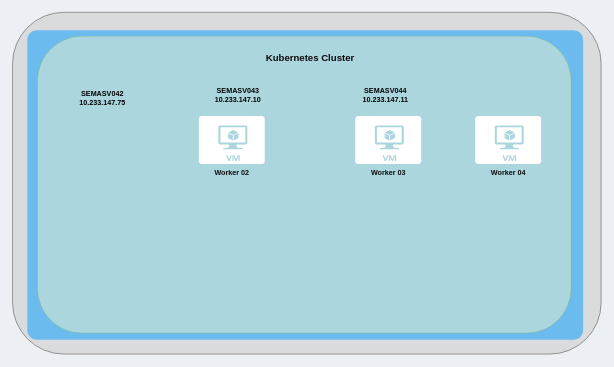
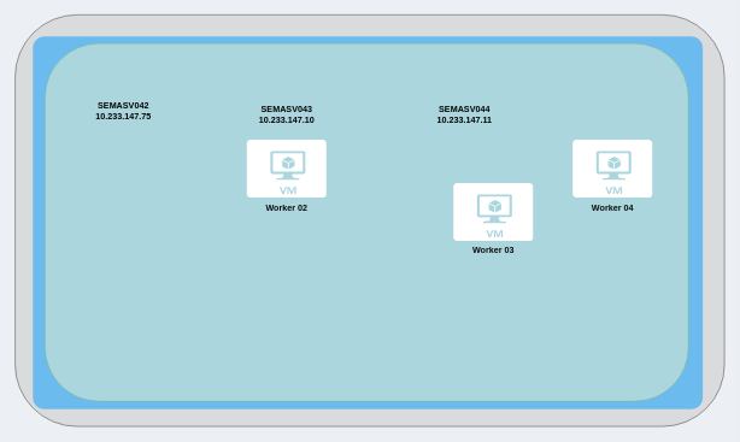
- <mxCell id="10" value="Kubernetes Cluster" style="text;html=1;strokeColor=none;fillColor=none;align=center;verticalAlign=middle;whiteSpace=wrap;rounded=0;fontStyle=1;fontSize=16;fontColor=#0d0c0c;" parent="1" vertex="1"><mxGeometry x="312" y="80" width="410" height="30" as="geometry" /></mxCell>
- <mxCell id="5" value="SEMASV042&lt;br style=&quot;font-size: 12px;&quot;&gt;10.233.147.75" style="text;html=1;align=center;verticalAlign=middle;resizable=0;points=[];autosize=1;strokeColor=none;fillColor=none;fontColor=#030303;fontStyle=1;fontSize=12;" parent="1" vertex="1"><mxGeometry x="120" y="143" width="100" height="40" as="geometry" /></mxCell>
+ <mxCell id="5" value="SEMASV042&lt;br style=&quot;font-size: 12px;&quot;&gt;10.233.147.75" style="text;html=1;align=center;verticalAlign=middle;resizable=0;points=[];autosize=1;strokeColor=none;fillColor=none;fontColor=#030303;fontStyle=1;fontSize=12;" parent="1" vertex="1"><mxGeometry x="120" y="133" width="100" height="40" as="geometry" /></mxCell>
- <mxCell id="8" value="&lt;font style=&quot;font-size: 12px;&quot;&gt;Worker 02&lt;br style=&quot;font-size: 12px;&quot;&gt;&lt;/font&gt;" style="verticalLabelPosition=bottom;html=1;verticalAlign=top;strokeColor=none;fillColor=#FFFFFF;shape=mxgraph.azure.virtual_machine;rounded=1;shadow=0;fontSize=12;fontColor=#0d0d0d;align=center;labelPosition=center;fontStyle=1" parent="1" vertex="1"><mxGeometry x="331.04" y="193" width="110" height="80" as="geometry" /></mxCell>
+ <mxCell id="8" value="&lt;font style=&quot;font-size: 12px;&quot;&gt;Worker 02&lt;br style=&quot;font-size: 12px;&quot;&gt;&lt;/font&gt;" style="verticalLabelPosition=bottom;html=1;verticalAlign=top;strokeColor=none;fillColor=#FFFFFF;shape=mxgraph.azure.virtual_machine;rounded=1;shadow=0;fontSize=12;fontColor=#0d0d0d;align=center;labelPosition=center;fontStyle=1" parent="1" vertex="1"><mxGeometry x="341.04" y="193" width="110" height="80" as="geometry" /></mxCell>
- <mxCell id="6" value="&lt;font style=&quot;font-size: 12px;&quot;&gt;Worker 03&lt;br style=&quot;font-size: 12px;&quot;&gt;&lt;/font&gt;" style="verticalLabelPosition=bottom;html=1;verticalAlign=top;strokeColor=none;fillColor=#FFFFFF;shape=mxgraph.azure.virtual_machine;rounded=1;shadow=0;fontSize=12;fontColor=#0d0d0d;align=center;labelPosition=center;fontStyle=1" parent="1" vertex="1"><mxGeometry x="592" y="193" width="110" height="80" as="geometry" /></mxCell>
+ <mxCell id="6" value="&lt;font style=&quot;font-size: 12px;&quot;&gt;Worker 03&lt;br style=&quot;font-size: 12px;&quot;&gt;&lt;/font&gt;" style="verticalLabelPosition=bottom;html=1;verticalAlign=top;strokeColor=none;fillColor=#FFFFFF;shape=mxgraph.azure.virtual_machine;rounded=1;shadow=0;fontSize=12;fontColor=#0d0d0d;align=center;labelPosition=center;fontStyle=1" parent="1" vertex="1"><mxGeometry x="627" y="253" width="110" height="80" as="geometry" /></mxCell>
